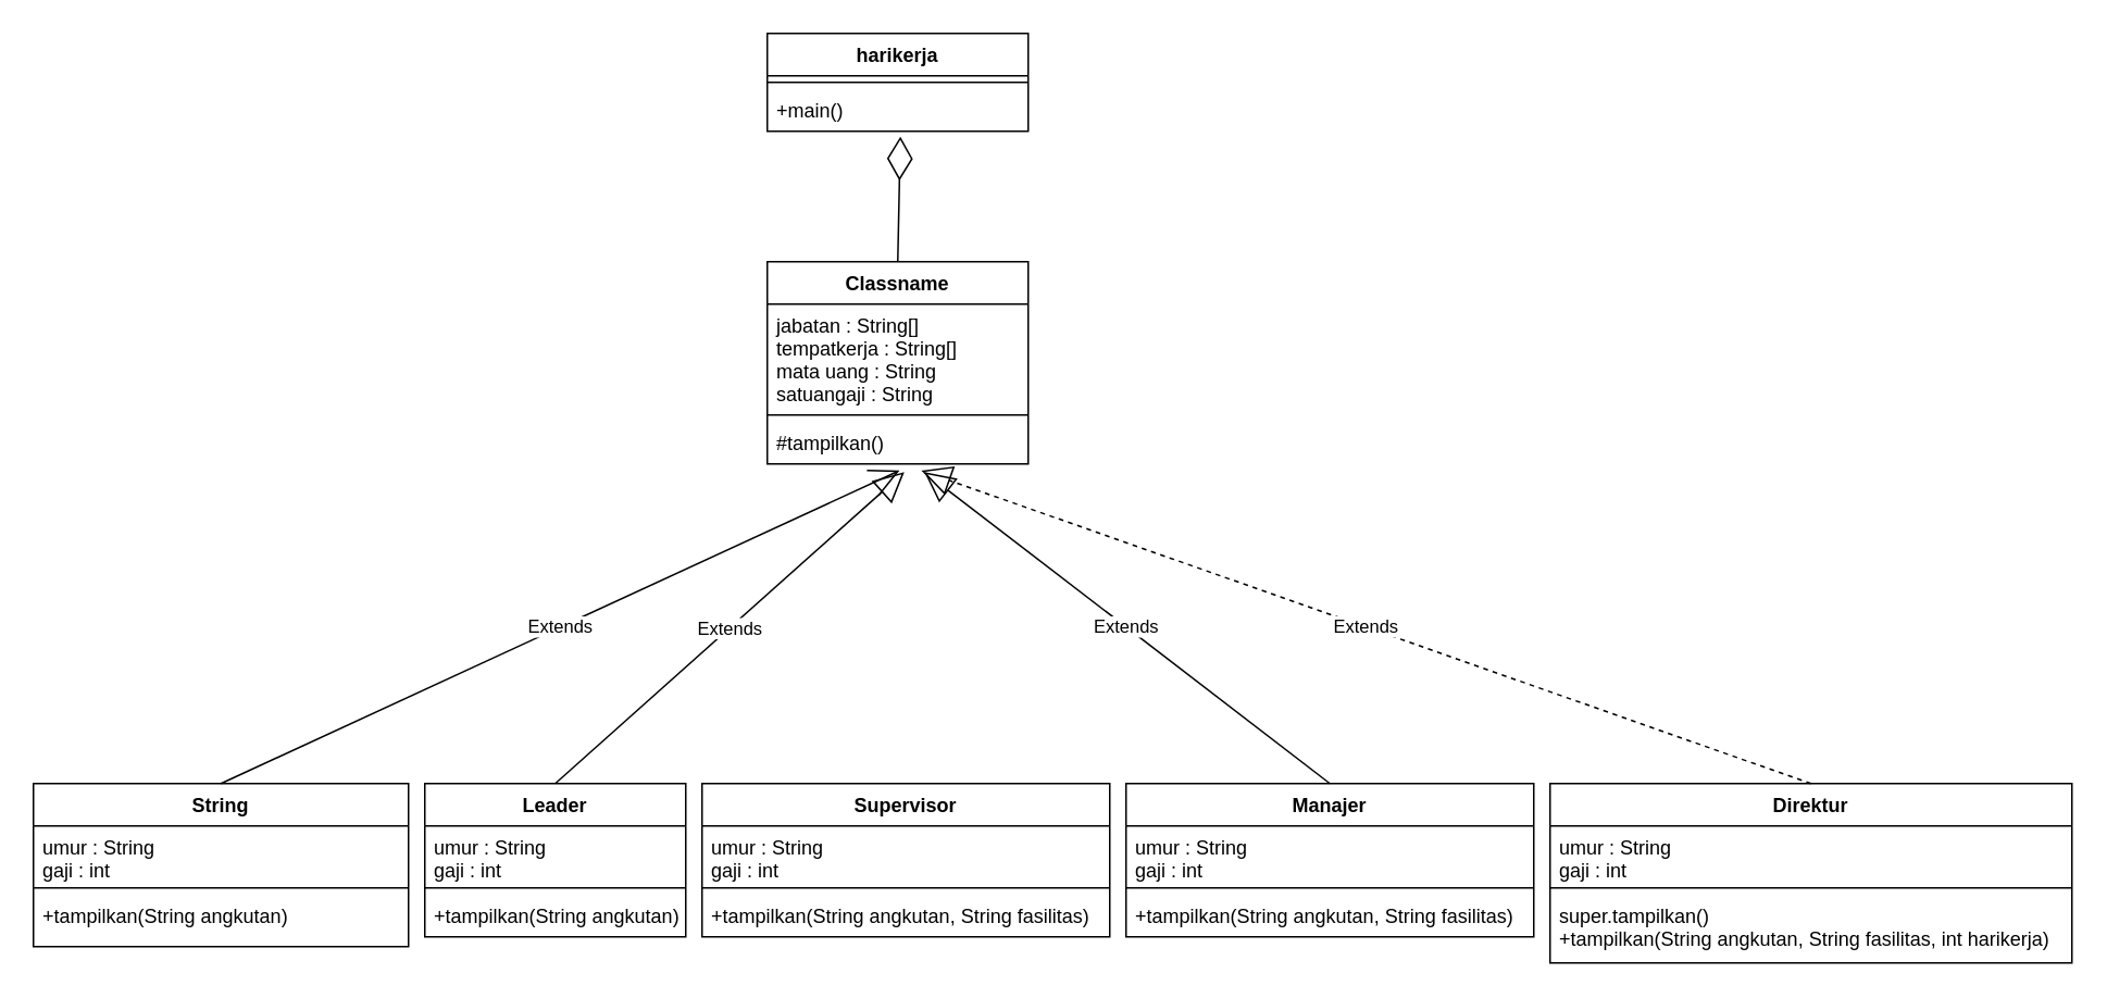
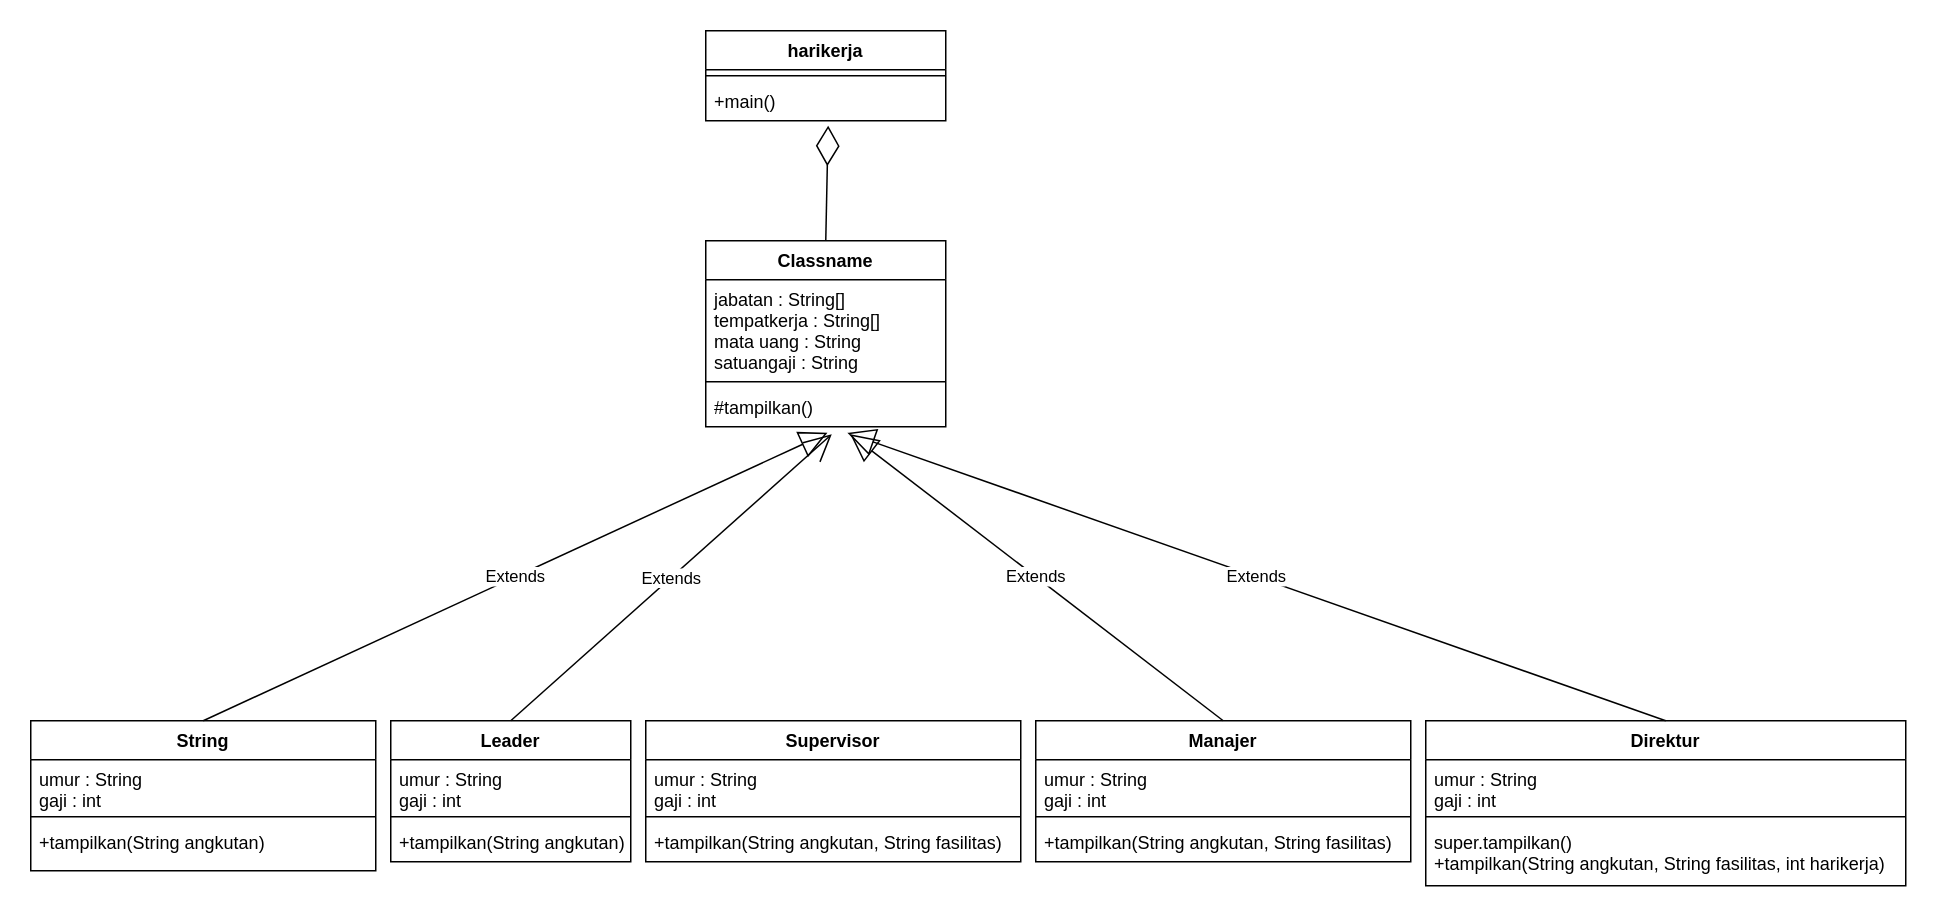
- <mxCell id="26" value="Extends" style="endArrow=open;endSize=16;endFill=0;html=1;entryX=0.507;entryY=1.156;entryDx=0;entryDy=0;entryPerimeter=0;exitX=0.5;exitY=0;exitDx=0;exitDy=0;" parent="1" source="2" target="25" edge="1"><mxGeometry width="160" relative="1" as="geometry"><mxPoint x="600" y="520" as="sourcePoint" /><mxPoint x="760" y="520" as="targetPoint" /></mxGeometry></mxCell>
+ <mxCell id="26" value="Extends" style="endArrow=block;endSize=16;endFill=0;html=1;entryX=0.507;entryY=1.156;entryDx=0;entryDy=0;entryPerimeter=0;exitX=0.5;exitY=0;exitDx=0;exitDy=0;" parent="1" source="2" target="25" edge="1"><mxGeometry width="160" relative="1" as="geometry"><mxPoint x="600" y="520" as="sourcePoint" /><mxPoint x="760" y="520" as="targetPoint" /></mxGeometry></mxCell>
- <mxCell id="28" value="Extends" style="endArrow=block;endSize=16;endFill=0;html=1;exitX=0.5;exitY=0;exitDx=0;exitDy=0;entryX=0.525;entryY=1.192;entryDx=0;entryDy=0;entryPerimeter=0;" parent="1" source="6" target="25" edge="1"><mxGeometry width="160" relative="1" as="geometry"><mxPoint x="600" y="520" as="sourcePoint" /><mxPoint x="760" y="520" as="targetPoint" /></mxGeometry></mxCell>
+ <mxCell id="28" value="Extends" style="endArrow=open;endSize=16;endFill=0;html=1;exitX=0.5;exitY=0;exitDx=0;exitDy=0;entryX=0.525;entryY=1.192;entryDx=0;entryDy=0;entryPerimeter=0;" parent="1" source="6" target="25" edge="1"><mxGeometry width="160" relative="1" as="geometry"><mxPoint x="600" y="520" as="sourcePoint" /><mxPoint x="760" y="520" as="targetPoint" /></mxGeometry></mxCell>
- <mxCell id="27" value="Extends" style="endArrow=block;endSize=16;endFill=0;html=1;entryX=0.59;entryY=1.156;entryDx=0;entryDy=0;entryPerimeter=0;exitX=0.5;exitY=0;exitDx=0;exitDy=0;dashed=1;" parent="1" source="18" target="25" edge="1"><mxGeometry width="160" relative="1" as="geometry"><mxPoint x="600" y="520" as="sourcePoint" /><mxPoint x="760" y="520" as="targetPoint" /></mxGeometry></mxCell>
+ <mxCell id="27" value="Extends" style="endArrow=block;endSize=16;endFill=0;html=1;entryX=0.59;entryY=1.156;entryDx=0;entryDy=0;entryPerimeter=0;exitX=0.5;exitY=0;exitDx=0;exitDy=0;" parent="1" source="18" target="25" edge="1"><mxGeometry width="160" relative="1" as="geometry"><mxPoint x="600" y="520" as="sourcePoint" /><mxPoint x="760" y="520" as="targetPoint" /></mxGeometry></mxCell>
